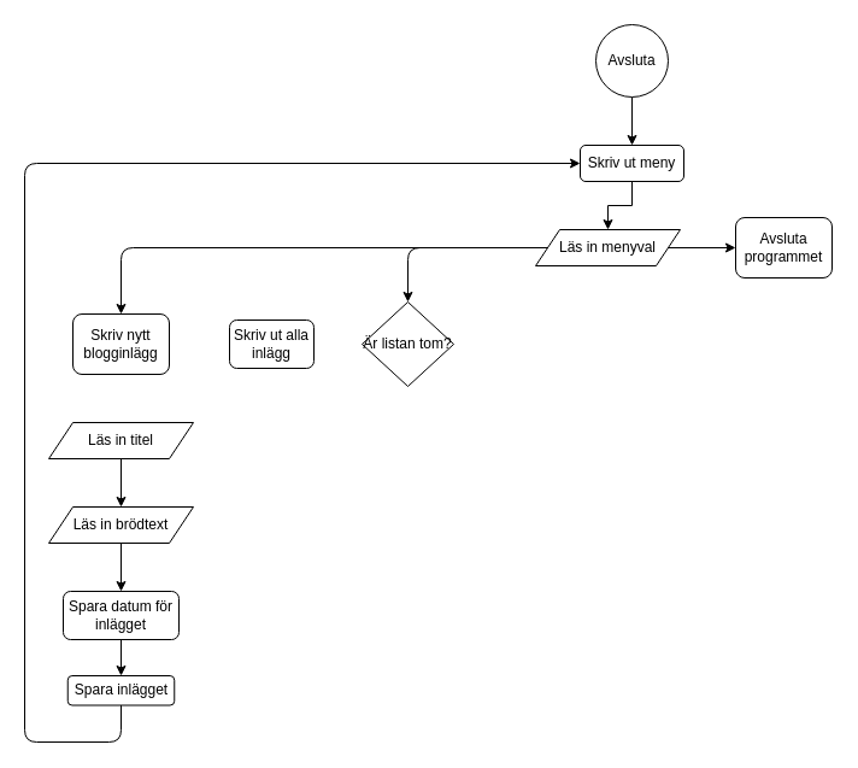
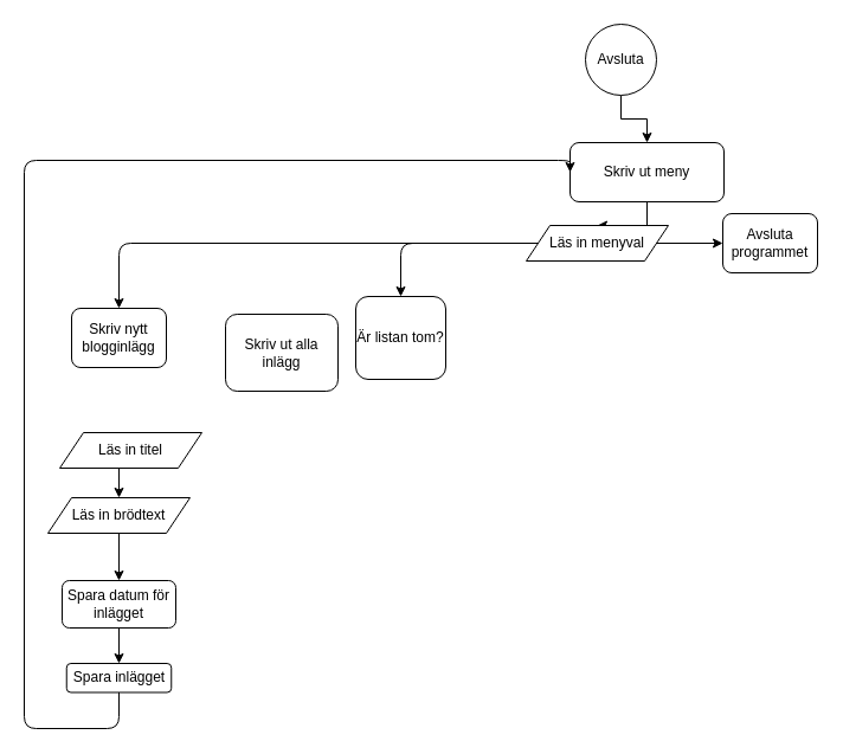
- <mxCell id="3" value="Skriv ut meny" style="rounded=1;whiteSpace=wrap;html=1;fontSize=12;glass=0;strokeWidth=1;shadow=0;" parent="1" vertex="1"><mxGeometry x="481" y="120" width="86" height="30" as="geometry" /></mxCell>
+ <mxCell id="3" value="Skriv ut meny" style="rounded=1;whiteSpace=wrap;html=1;fontSize=12;glass=0;strokeWidth=1;shadow=0;" parent="1" vertex="1"><mxGeometry x="481" y="120" width="130" height="50" as="geometry" /></mxCell>
- <mxCell id="21" value="Skriv ut alla inlägg" style="rounded=1;whiteSpace=wrap;html=1;" vertex="1" parent="1"><mxGeometry x="190" y="265" width="70" height="40" as="geometry" /></mxCell>
+ <mxCell id="21" value="Skriv ut alla inlägg" style="rounded=1;whiteSpace=wrap;html=1;" vertex="1" parent="1"><mxGeometry x="190" y="265" width="95" height="65" as="geometry" /></mxCell>
- <mxCell id="20" value="Är listan tom?" style="rhombus;whiteSpace=wrap;html=1;" vertex="1" parent="1"><mxGeometry x="300" y="250" width="76" height="70" as="geometry" /></mxCell>
+ <mxCell id="20" value="Är listan tom?" style="whiteSpace=wrap;html=1;rounded=1;" vertex="1" parent="1"><mxGeometry x="300" y="250" width="76" height="70" as="geometry" /></mxCell>
- <mxCell id="13" value="Läs in titel" style="shape=parallelogram;perimeter=parallelogramPerimeter;whiteSpace=wrap;html=1;fixedSize=1;" vertex="1" parent="1"><mxGeometry x="40" y="350" width="120" height="30" as="geometry" /></mxCell>
+ <mxCell id="13" value="Läs in titel" style="shape=parallelogram;perimeter=parallelogramPerimeter;whiteSpace=wrap;html=1;fixedSize=1;" vertex="1" parent="1"><mxGeometry x="50" y="365" width="120" height="30" as="geometry" /></mxCell>
